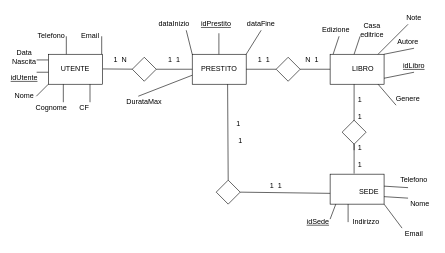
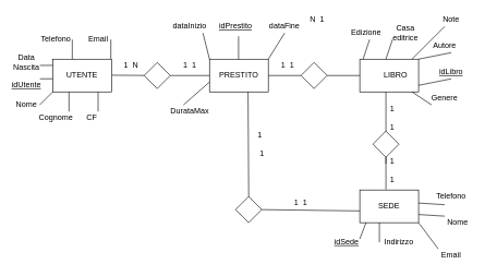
- <mxCell id="18" value="N&amp;nbsp; 1" style="text;html=1;strokeColor=none;fillColor=none;align=center;verticalAlign=middle;whiteSpace=wrap;rounded=0;" vertex="1" parent="1"><mxGeometry x="500" y="90" width="40" height="20" as="geometry" /></mxCell>
+ <mxCell id="18" value="N&amp;nbsp; 1" style="text;html=1;strokeColor=none;fillColor=none;align=center;verticalAlign=middle;whiteSpace=wrap;rounded=0;" vertex="1" parent="1"><mxGeometry x="465" y="20" width="40" height="20" as="geometry" /></mxCell>
- <mxCell id="42" value="Genere" style="text;html=1;strokeColor=none;fillColor=none;align=center;verticalAlign=middle;whiteSpace=wrap;rounded=0;" vertex="1" parent="1"><mxGeometry x="660" y="155" width="40" height="20" as="geometry" /></mxCell>
+ <mxCell id="42" value="Genere" style="text;html=1;strokeColor=none;fillColor=none;align=center;verticalAlign=middle;whiteSpace=wrap;rounded=0;" vertex="1" parent="1"><mxGeometry x="660" y="140" width="40" height="20" as="geometry" /></mxCell>
- <mxCell id="54" value="DurataMax" style="text;html=1;strokeColor=none;fillColor=none;align=center;verticalAlign=middle;whiteSpace=wrap;rounded=0;" vertex="1" parent="1"><mxGeometry x="220" y="160" width="40" height="20" as="geometry" /></mxCell>
+ <mxCell id="54" value="DurataMax" style="text;html=1;strokeColor=none;fillColor=none;align=center;verticalAlign=middle;whiteSpace=wrap;rounded=0;" vertex="1" parent="1"><mxGeometry x="270" y="160" width="40" height="20" as="geometry" /></mxCell>
- <mxCell id="24" value="SEDE" style="text;html=1;strokeColor=none;fillColor=none;align=center;verticalAlign=middle;whiteSpace=wrap;rounded=0;" vertex="1" parent="1"><mxGeometry x="595" y="310" width="40" height="20" as="geometry" /></mxCell>
+ <mxCell id="24" value="SEDE" style="text;html=1;strokeColor=none;fillColor=none;align=center;verticalAlign=middle;whiteSpace=wrap;rounded=0;" vertex="1" parent="1"><mxGeometry x="575" y="305" width="40" height="20" as="geometry" /></mxCell>
